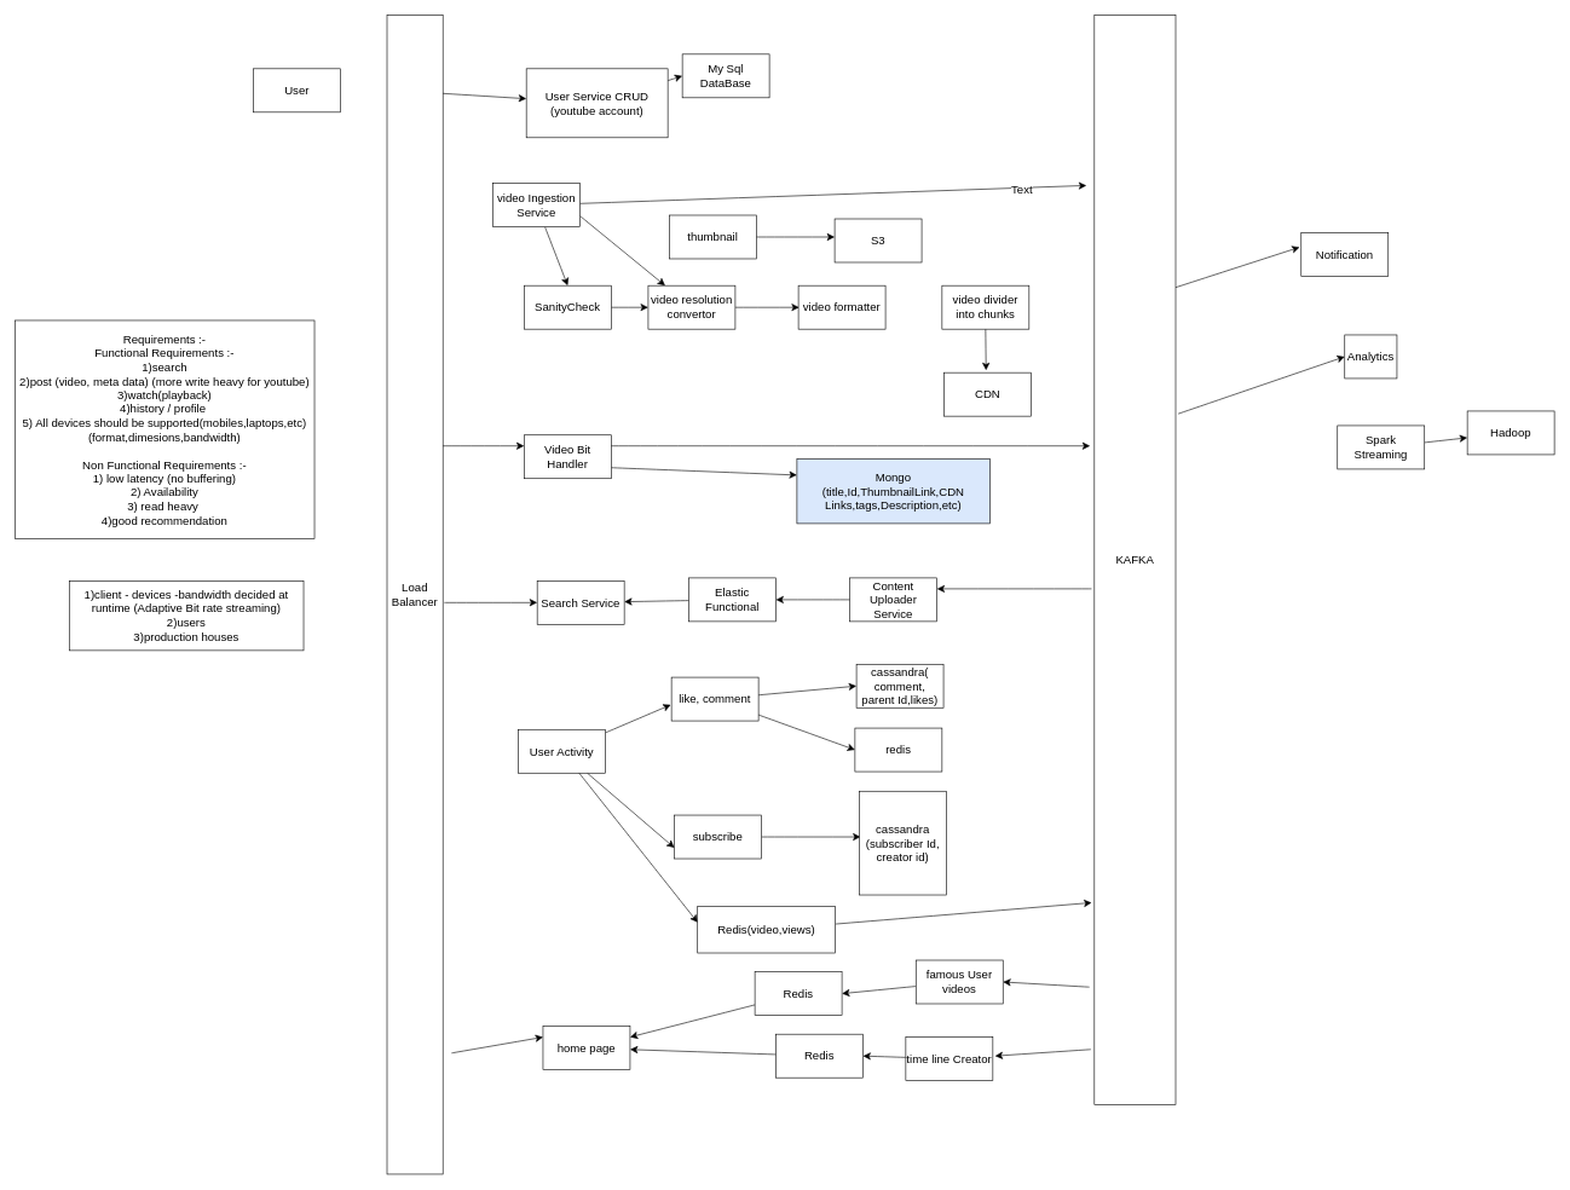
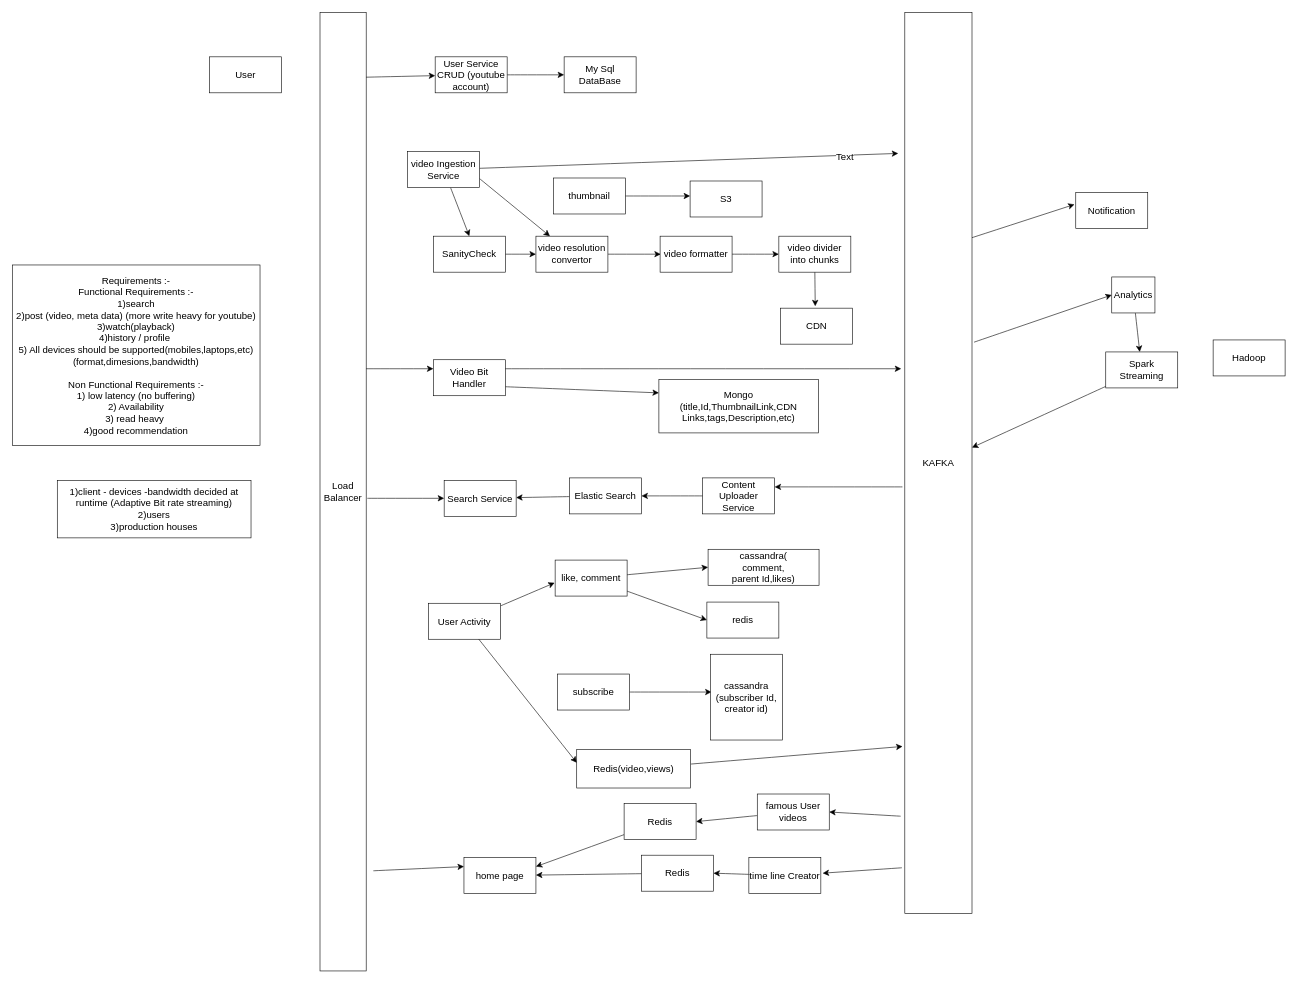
- <mxCell id="10" value="My Sql DataBase" style="rounded=0;whiteSpace=wrap;html=1;fontSize=16;" vertex="1" parent="1"><mxGeometry x="940" y="74" width="120" height="60" as="geometry" /></mxCell>
+ <mxCell id="10" value="My Sql DataBase" style="rounded=0;whiteSpace=wrap;html=1;fontSize=16;" vertex="1" parent="1"><mxGeometry x="940" y="94" width="120" height="60" as="geometry" /></mxCell>
- <mxCell id="9" value="User Service CRUD (youtube account)" style="rounded=0;whiteSpace=wrap;html=1;fontSize=16;" vertex="1" parent="1"><mxGeometry x="725" y="94" width="195" height="95" as="geometry" /></mxCell>
+ <mxCell id="9" value="User Service CRUD (youtube account)" style="rounded=0;whiteSpace=wrap;html=1;fontSize=16;" vertex="1" parent="1"><mxGeometry x="725" y="94" width="120" height="60" as="geometry" /></mxCell>
+ <mxCell id="19" style="edgeStyle=none;curved=1;rounded=0;orthogonalLoop=1;jettySize=auto;html=1;entryX=0;entryY=0.5;entryDx=0;entryDy=0;fontSize=12;startSize=8;endSize=8;" edge="1" parent="1" source="20" target="22"><mxGeometry relative="1" as="geometry" /></mxCell>
+ <mxCell id="58" style="edgeStyle=none;curved=1;rounded=0;orthogonalLoop=1;jettySize=auto;html=1;fontSize=12;startSize=8;endSize=8;" edge="1" parent="1" source="59" target="61"><mxGeometry relative="1" as="geometry" /></mxCell>
- <mxCell id="60" style="edgeStyle=none;curved=1;rounded=0;orthogonalLoop=1;jettySize=auto;html=1;fontSize=12;startSize=8;endSize=8;" edge="1" parent="1" source="61" target="62"><mxGeometry relative="1" as="geometry" /></mxCell>
+ <mxCell id="60" style="edgeStyle=none;curved=1;rounded=0;orthogonalLoop=1;jettySize=auto;html=1;fontSize=12;startSize=8;endSize=8;" edge="1" parent="1" source="61" target="28"><mxGeometry relative="1" as="geometry" /></mxCell>
- <mxCell id="37" value="Mongo&lt;br&gt;(title,Id,ThumbnailLink,CDN Links,tags,Description,etc)" style="rounded=0;whiteSpace=wrap;html=1;fontSize=16;fillColor=#dae8fc;" vertex="1" parent="1"><mxGeometry x="1098" y="632" width="266" height="89" as="geometry" /></mxCell>
+ <mxCell id="37" value="Mongo&lt;br&gt;(title,Id,ThumbnailLink,CDN Links,tags,Description,etc)" style="rounded=0;whiteSpace=wrap;html=1;fontSize=16;" vertex="1" parent="1"><mxGeometry x="1098" y="632" width="266" height="89" as="geometry" /></mxCell>
- <mxCell id="39" value="Elastic Functional" style="rounded=0;whiteSpace=wrap;html=1;fontSize=16;" vertex="1" parent="1"><mxGeometry x="949" y="796" width="120" height="60" as="geometry" /></mxCell>
+ <mxCell id="39" value="Elastic Search" style="rounded=0;whiteSpace=wrap;html=1;fontSize=16;" vertex="1" parent="1"><mxGeometry x="949" y="796" width="120" height="60" as="geometry" /></mxCell>
- <mxCell id="48" value="cassandra(&lt;br&gt;comment,&lt;br&gt;parent Id,likes)" style="rounded=0;whiteSpace=wrap;html=1;fontSize=16;" vertex="1" parent="1"><mxGeometry x="1180" y="915" width="120" height="60" as="geometry" /></mxCell>
+ <mxCell id="48" value="cassandra(&lt;br&gt;comment,&lt;br&gt;parent Id,likes)" style="rounded=0;whiteSpace=wrap;html=1;fontSize=16;" vertex="1" parent="1"><mxGeometry x="1180" y="915" width="185" height="60" as="geometry" /></mxCell>
- <mxCell id="52" style="edgeStyle=none;curved=1;rounded=0;orthogonalLoop=1;jettySize=auto;html=1;entryX=0;entryY=0.75;entryDx=0;entryDy=0;fontSize=12;startSize=8;endSize=8;" edge="1" parent="1" source="53" target="47"><mxGeometry relative="1" as="geometry" /></mxCell>
- <mxCell id="67" value="home page" style="rounded=0;whiteSpace=wrap;html=1;fontSize=16;" vertex="1" parent="1"><mxGeometry x="748" y="1414" width="120" height="60" as="geometry" /></mxCell>
+ <mxCell id="67" value="home page" style="rounded=0;whiteSpace=wrap;html=1;fontSize=16;" vertex="1" parent="1"><mxGeometry x="773" y="1429" width="120" height="60" as="geometry" /></mxCell>
